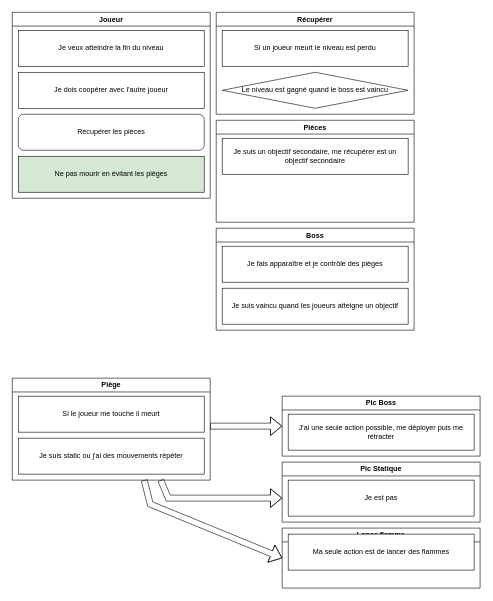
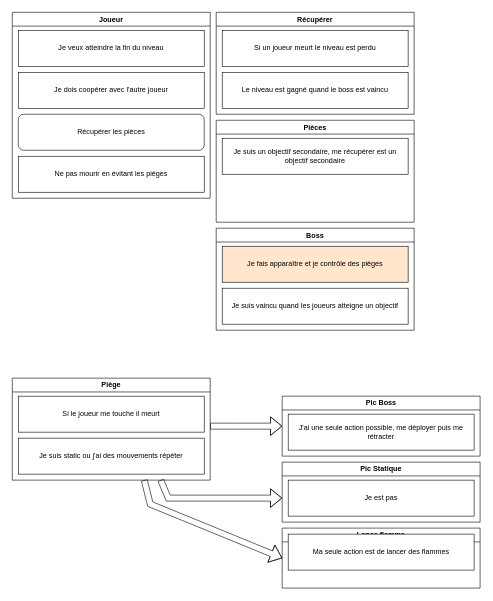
- <mxCell id="9" value="Le niveau est gagné quand le boss est vaincu" style="rhombus;whiteSpace=wrap;html=1;" vertex="1" parent="7"><mxGeometry x="10" y="100" width="310" height="60" as="geometry" /></mxCell>
+ <mxCell id="9" value="Le niveau est gagné quand le boss est vaincu" style="rounded=0;whiteSpace=wrap;html=1;" vertex="1" parent="7"><mxGeometry x="10" y="100" width="310" height="60" as="geometry" /></mxCell>
- <mxCell id="6" value="Ne pas mourir en évitant les pièges" style="rounded=0;whiteSpace=wrap;html=1;fillColor=#d5e8d4;" vertex="1" parent="2"><mxGeometry x="10" y="240" width="310" height="60" as="geometry" /></mxCell>
+ <mxCell id="6" value="Ne pas mourir en évitant les pièges" style="rounded=0;whiteSpace=wrap;html=1;" vertex="1" parent="2"><mxGeometry x="10" y="240" width="310" height="60" as="geometry" /></mxCell>
- <mxCell id="14" value="Je fais apparaître et je contrôle des pièges" style="rounded=0;whiteSpace=wrap;html=1;" vertex="1" parent="13"><mxGeometry x="10" y="30" width="310" height="60" as="geometry" /></mxCell>
+ <mxCell id="14" value="Je fais apparaître et je contrôle des pièges" style="rounded=0;whiteSpace=wrap;html=1;fillColor=#ffe6cc;" vertex="1" parent="13"><mxGeometry x="10" y="30" width="310" height="60" as="geometry" /></mxCell>
